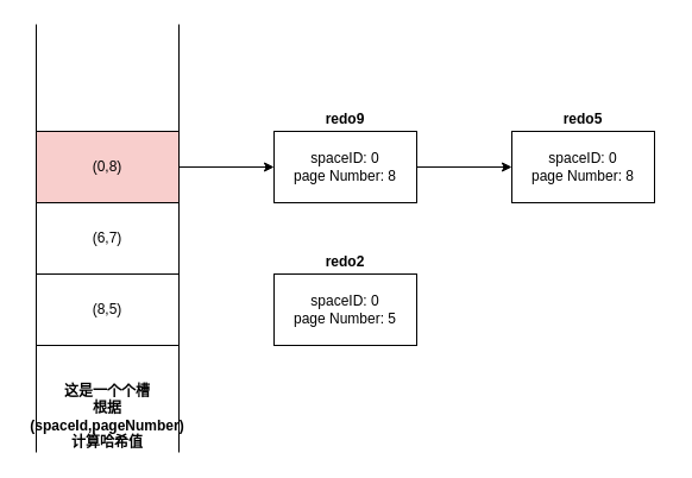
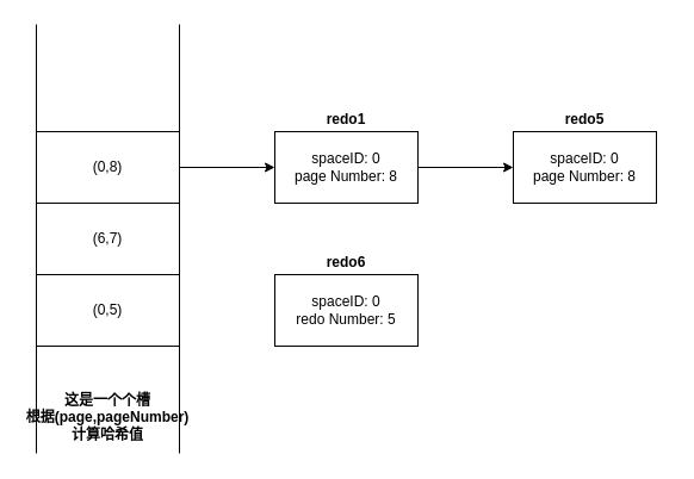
- <mxCell id="14" value="&lt;b&gt;redo9&lt;/b&gt;" style="text;html=1;strokeColor=none;fillColor=none;align=center;verticalAlign=middle;whiteSpace=wrap;rounded=0;" vertex="1" parent="1"><mxGeometry x="220" y="70" width="140" height="60" as="geometry" /></mxCell>
+ <mxCell id="14" value="&lt;b&gt;redo1&lt;/b&gt;" style="text;html=1;strokeColor=none;fillColor=none;align=center;verticalAlign=middle;whiteSpace=wrap;rounded=0;" vertex="1" parent="1"><mxGeometry x="220" y="70" width="140" height="60" as="geometry" /></mxCell>
- <mxCell id="3" value="(0,8)" style="rounded=0;whiteSpace=wrap;html=1;fillColor=#f8cecc;" vertex="1" parent="1"><mxGeometry x="30" y="110" width="120" height="60" as="geometry" /></mxCell>
+ <mxCell id="3" value="(0,8)" style="rounded=0;whiteSpace=wrap;html=1;" vertex="1" parent="1"><mxGeometry x="30" y="110" width="120" height="60" as="geometry" /></mxCell>
- <mxCell id="17" value="&lt;b&gt;redo2&lt;/b&gt;" style="text;html=1;strokeColor=none;fillColor=none;align=center;verticalAlign=middle;whiteSpace=wrap;rounded=0;" vertex="1" parent="1"><mxGeometry x="220" y="190" width="140" height="60" as="geometry" /></mxCell>
+ <mxCell id="17" value="&lt;b&gt;redo6&lt;/b&gt;" style="text;html=1;strokeColor=none;fillColor=none;align=center;verticalAlign=middle;whiteSpace=wrap;rounded=0;" vertex="1" parent="1"><mxGeometry x="220" y="190" width="140" height="60" as="geometry" /></mxCell>
- <mxCell id="5" value="(8,5)" style="rounded=0;whiteSpace=wrap;html=1;" vertex="1" parent="1"><mxGeometry x="30" y="230" width="120" height="60" as="geometry" /></mxCell>
+ <mxCell id="5" value="(0,5)" style="rounded=0;whiteSpace=wrap;html=1;" vertex="1" parent="1"><mxGeometry x="30" y="230" width="120" height="60" as="geometry" /></mxCell>
- <mxCell id="16" value="spaceID: 0&lt;br&gt;page Number: 5" style="rounded=0;whiteSpace=wrap;html=1;" vertex="1" parent="1"><mxGeometry x="230" y="230" width="120" height="60" as="geometry" /></mxCell>
+ <mxCell id="16" value="spaceID: 0&lt;br&gt;redo Number: 5" style="rounded=0;whiteSpace=wrap;html=1;" vertex="1" parent="1"><mxGeometry x="230" y="230" width="120" height="60" as="geometry" /></mxCell>
- <mxCell id="10" value="&lt;b&gt;这是一个个槽&lt;br&gt;根据(spaceId,pageNumber)计算哈希值&lt;/b&gt;" style="text;html=1;strokeColor=none;fillColor=none;align=center;verticalAlign=middle;whiteSpace=wrap;rounded=0;" vertex="1" parent="1"><mxGeometry x="20" y="320" width="140" height="60" as="geometry" /></mxCell>
+ <mxCell id="10" value="&lt;b&gt;这是一个个槽&lt;br&gt;根据(page,pageNumber)计算哈希值&lt;/b&gt;" style="text;html=1;strokeColor=none;fillColor=none;align=center;verticalAlign=middle;whiteSpace=wrap;rounded=0;" vertex="1" parent="1"><mxGeometry x="20" y="320" width="140" height="60" as="geometry" /></mxCell>
